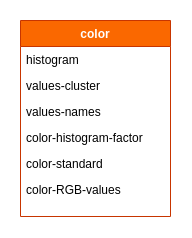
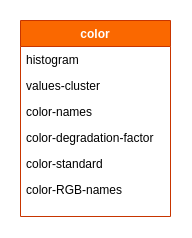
- <mxCell id="5" value="values-names" style="text;align=left;verticalAlign=top;spacingLeft=4;spacingRight=4;overflow=hidden;rotatable=0;points=[[0,0.5],[1,0.5]];portConstraint=eastwest;rounded=0;shadow=0;html=0;fontSize=12;" parent="2" vertex="1"><mxGeometry y="78" width="150" height="26" as="geometry" /></mxCell>
+ <mxCell id="5" value="color-names" style="text;align=left;verticalAlign=top;spacingLeft=4;spacingRight=4;overflow=hidden;rotatable=0;points=[[0,0.5],[1,0.5]];portConstraint=eastwest;rounded=0;shadow=0;html=0;fontSize=12;" parent="2" vertex="1"><mxGeometry y="78" width="150" height="26" as="geometry" /></mxCell>
- <mxCell id="6" value="color-histogram-factor" style="text;align=left;verticalAlign=top;spacingLeft=4;spacingRight=4;overflow=hidden;rotatable=0;points=[[0,0.5],[1,0.5]];portConstraint=eastwest;fontSize=12;" parent="2" vertex="1"><mxGeometry y="104" width="150" height="26" as="geometry" /></mxCell>
+ <mxCell id="6" value="color-degradation-factor" style="text;align=left;verticalAlign=top;spacingLeft=4;spacingRight=4;overflow=hidden;rotatable=0;points=[[0,0.5],[1,0.5]];portConstraint=eastwest;fontSize=12;" parent="2" vertex="1"><mxGeometry y="104" width="150" height="26" as="geometry" /></mxCell>
- <mxCell id="8" value="color-RGB-values" style="text;align=left;verticalAlign=top;spacingLeft=4;spacingRight=4;overflow=hidden;rotatable=0;points=[[0,0.5],[1,0.5]];portConstraint=eastwest;fontSize=12;" parent="2" vertex="1"><mxGeometry y="156" width="150" height="26" as="geometry" /></mxCell>
+ <mxCell id="8" value="color-RGB-names" style="text;align=left;verticalAlign=top;spacingLeft=4;spacingRight=4;overflow=hidden;rotatable=0;points=[[0,0.5],[1,0.5]];portConstraint=eastwest;fontSize=12;" parent="2" vertex="1"><mxGeometry y="156" width="150" height="26" as="geometry" /></mxCell>
